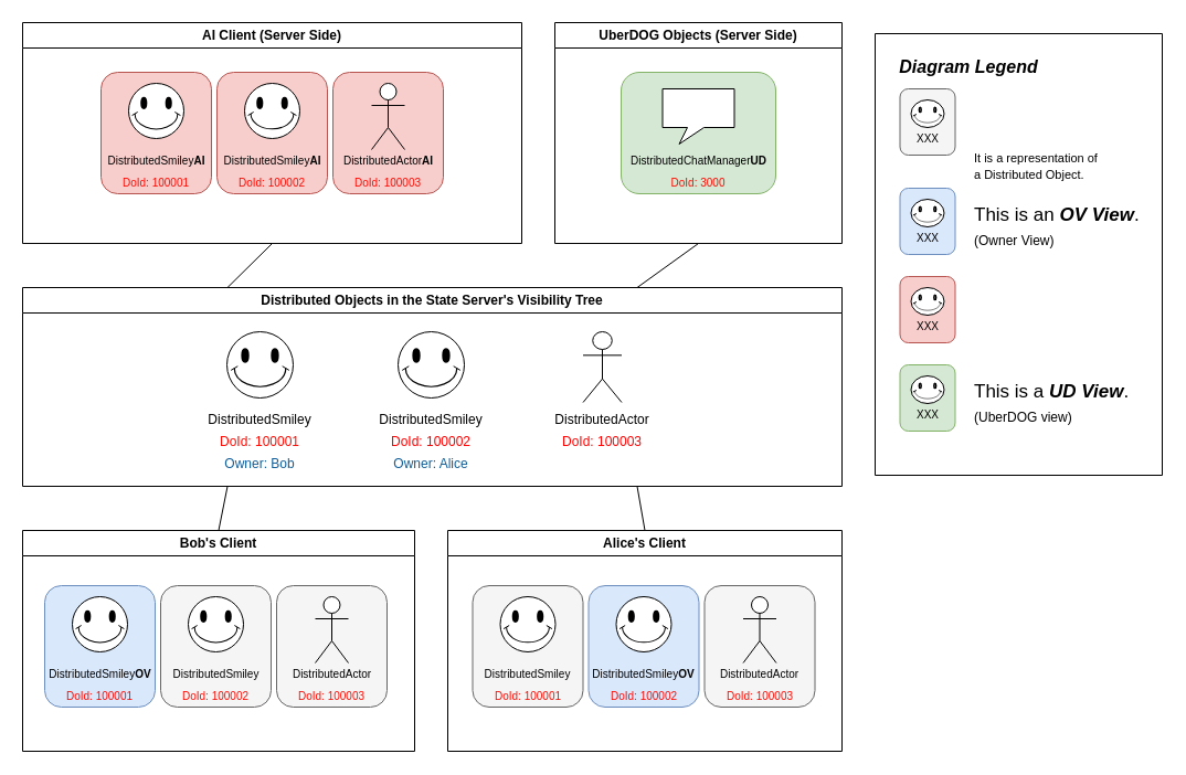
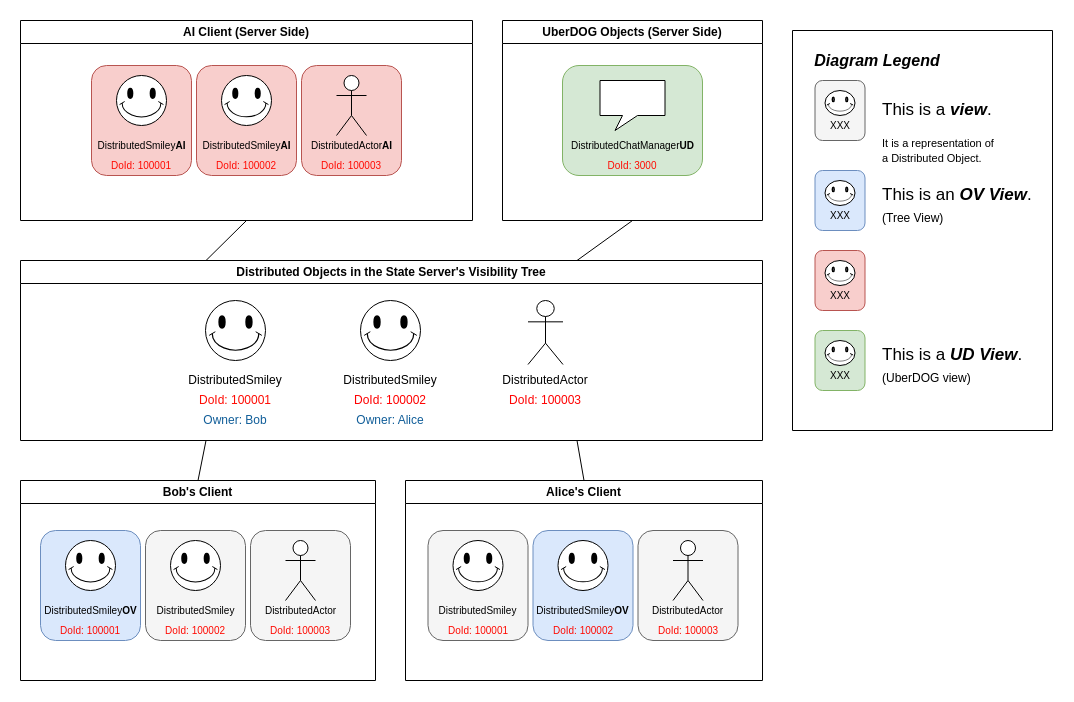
+ <mxCell id="57" value="&lt;font style=&quot;font-size: 17px;&quot;&gt;This is a&lt;b&gt;&lt;i&gt; view&lt;/i&gt;&lt;/b&gt;.&lt;/font&gt;" style="text;html=1;strokeColor=none;fillColor=none;align=left;verticalAlign=middle;whiteSpace=wrap;rounded=0;" vertex="1" parent="56"><mxGeometry x="87.5" y="60" width="130" height="40" as="geometry" /></mxCell>
- <mxCell id="73" value="(Owner View)" style="text;html=1;strokeColor=none;fillColor=none;align=left;verticalAlign=middle;whiteSpace=wrap;rounded=0;" vertex="1" parent="56"><mxGeometry x="87.5" y="180" width="118.5" height="15" as="geometry" /></mxCell>
+ <mxCell id="73" value="(Tree View)" style="text;html=1;strokeColor=none;fillColor=none;align=left;verticalAlign=middle;whiteSpace=wrap;rounded=0;" vertex="1" parent="56"><mxGeometry x="87.5" y="180" width="118.5" height="15" as="geometry" /></mxCell>
